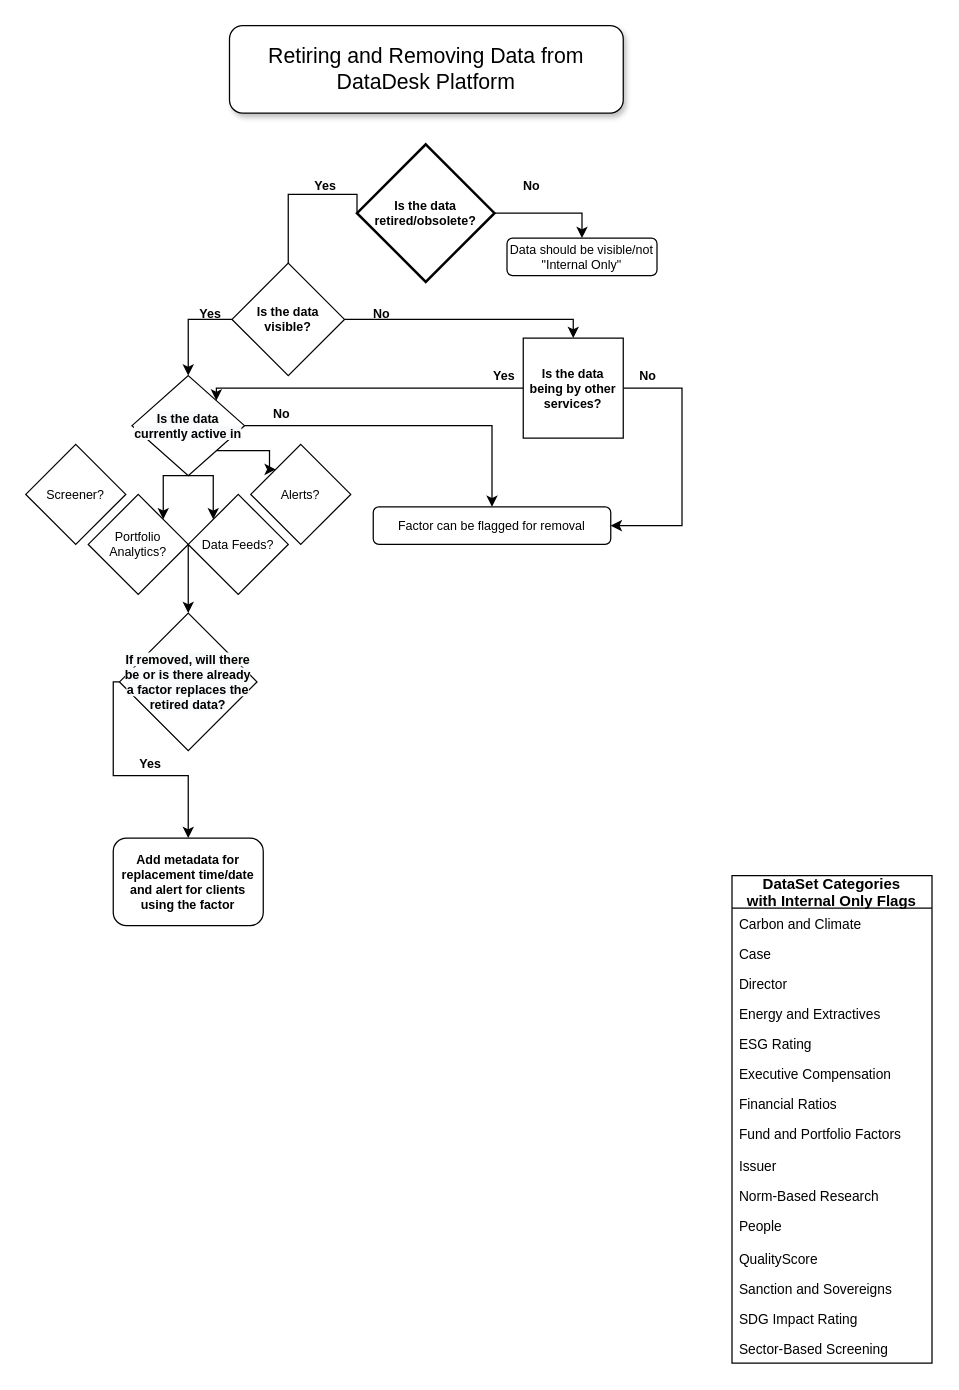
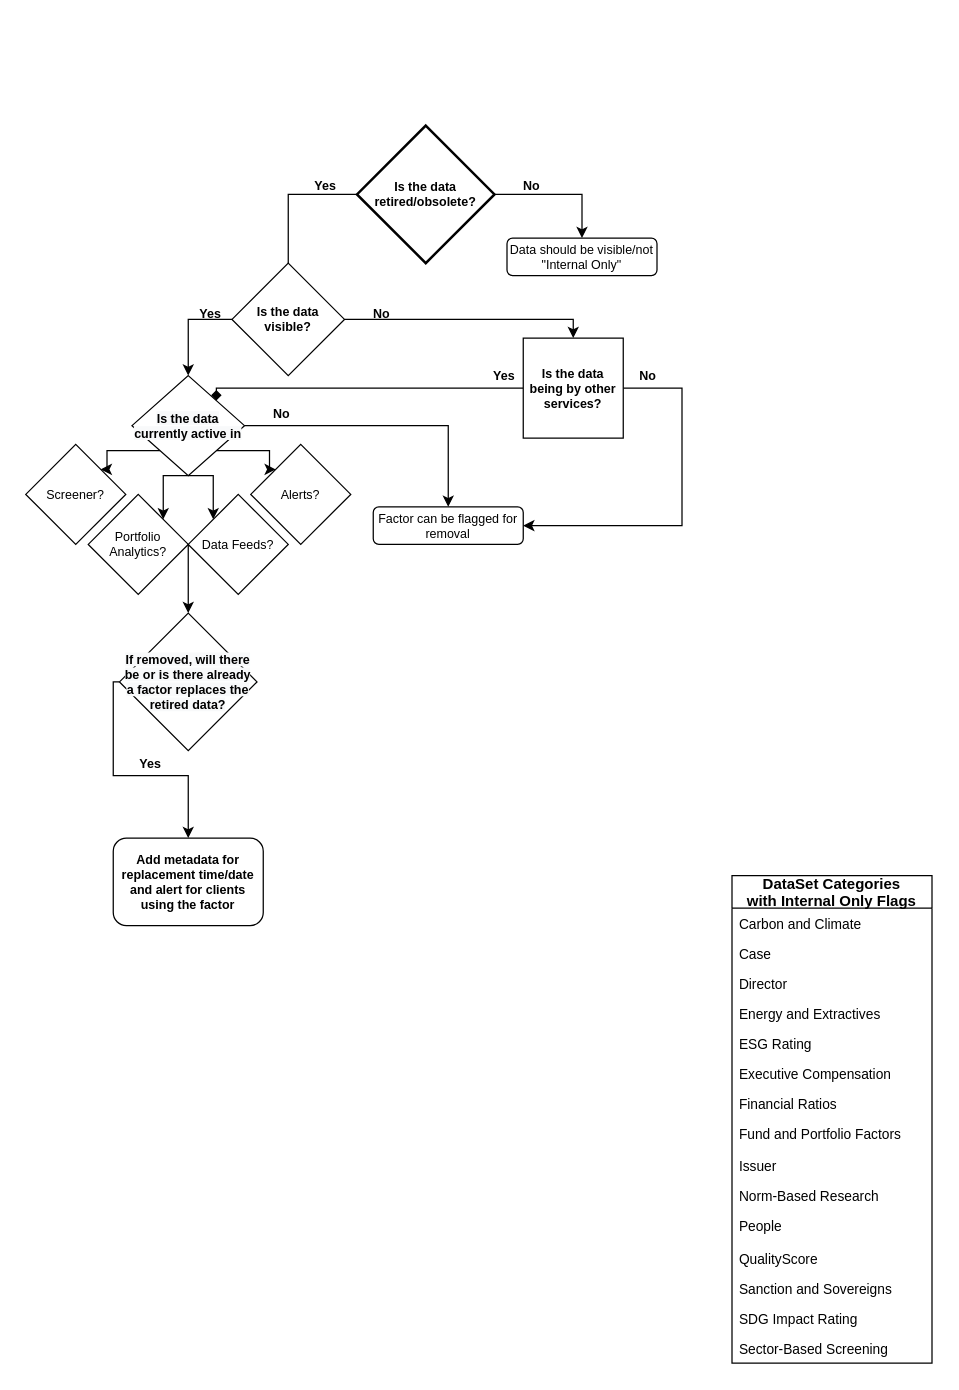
- <mxCell id="29" value="Retiring and Removing Data from DataDesk Platform" style="text;html=1;align=center;verticalAlign=middle;whiteSpace=wrap;rounded=1;fontSize=17;fontStyle=0;labelBackgroundColor=none;labelBorderColor=none;spacingTop=4;spacing=4;spacingLeft=4;spacingBottom=4;spacingRight=4;strokeWidth=1;fillColor=#ffffff;strokeColor=#000000;shadow=1;glass=0;sketch=0;" parent="1" vertex="1"><mxGeometry x="183" y="20" width="315" height="70" as="geometry" /></mxCell>
- <mxCell id="9" value="&lt;span style=&quot;font-weight: 700&quot;&gt;Is the data retired/obsolete?&lt;/span&gt;" style="strokeWidth=2;html=1;shape=mxgraph.flowchart.decision;whiteSpace=wrap;fontSize=10;verticalAlign=middle;" parent="1" vertex="1"><mxGeometry x="285" y="115" width="110" height="110" as="geometry" /></mxCell>
+ <mxCell id="9" value="&lt;span style=&quot;font-weight: 700&quot;&gt;Is the data retired/obsolete?&lt;/span&gt;" style="strokeWidth=2;html=1;shape=mxgraph.flowchart.decision;whiteSpace=wrap;fontSize=10;verticalAlign=middle;" parent="1" vertex="1"><mxGeometry x="285" y="100" width="110" height="110" as="geometry" /></mxCell>
- <mxCell id="47" style="edgeStyle=orthogonalEdgeStyle;rounded=0;orthogonalLoop=1;jettySize=auto;html=1;exitX=0;exitY=0.5;exitDx=0;exitDy=0;entryX=1;entryY=0;entryDx=0;entryDy=0;fontSize=10;" edge="1" parent="1" source="48" target="18"><mxGeometry relative="1" as="geometry"><Array as="points"><mxPoint x="172" y="310" /></Array></mxGeometry></mxCell>
+ <mxCell id="47" style="edgeStyle=orthogonalEdgeStyle;rounded=0;orthogonalLoop=1;jettySize=auto;html=1;exitX=0;exitY=0.5;exitDx=0;exitDy=0;entryX=1;entryY=0;entryDx=0;entryDy=0;fontSize=10;endArrow=diamond;" edge="1" parent="1" source="48" target="18"><mxGeometry relative="1" as="geometry"><Array as="points"><mxPoint x="172" y="310" /></Array></mxGeometry></mxCell>
+ <mxCell id="14" style="edgeStyle=orthogonalEdgeStyle;rounded=0;orthogonalLoop=1;jettySize=auto;html=1;exitX=0;exitY=1;exitDx=0;exitDy=0;entryX=1;entryY=0;entryDx=0;entryDy=0;" edge="1" parent="1" source="18" target="28"><mxGeometry relative="1" as="geometry" /></mxCell>
- <mxCell id="5" value="Factor can be flagged for removal" style="rounded=1;whiteSpace=wrap;html=1;fontSize=10;verticalAlign=middle;fontStyle=0" parent="1" vertex="1"><mxGeometry x="298" y="405" width="190" height="30" as="geometry" /></mxCell>
+ <mxCell id="5" value="Factor can be flagged for removal" style="rounded=1;whiteSpace=wrap;html=1;fontSize=10;verticalAlign=middle;fontStyle=0" parent="1" vertex="1"><mxGeometry x="298" y="405" width="120" height="30" as="geometry" /></mxCell>
